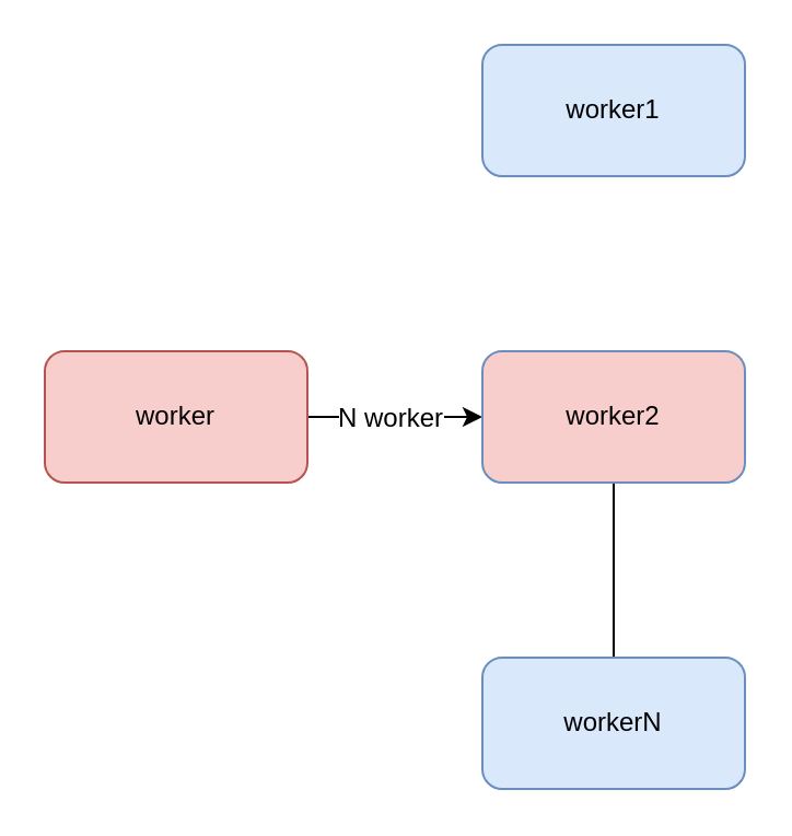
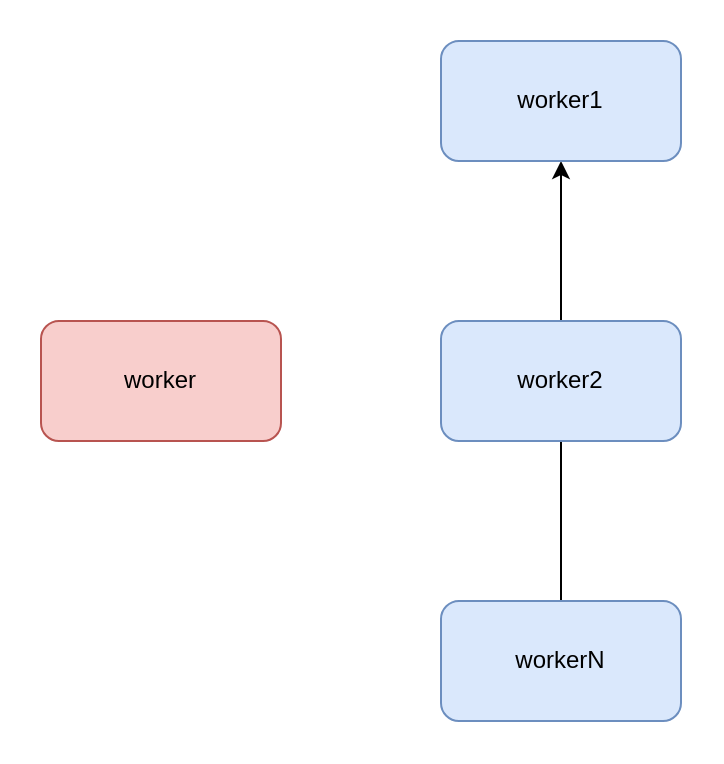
+ <mxCell id="5" value="" style="edgeStyle=orthogonalEdgeStyle;rounded=0;orthogonalLoop=1;jettySize=auto;html=1;" edge="1" parent="1" source="7" target="9"><mxGeometry relative="1" as="geometry" /></mxCell>
- <mxCell id="2" value="" style="edgeStyle=orthogonalEdgeStyle;rounded=0;orthogonalLoop=1;jettySize=auto;html=1;" edge="1" parent="1" source="4" target="7"><mxGeometry relative="1" as="geometry" /></mxCell>
- <mxCell id="3" value="N worker" style="text;html=1;resizable=0;points=[];align=center;verticalAlign=middle;labelBackgroundColor=#ffffff;" vertex="1" connectable="0" parent="2"><mxGeometry x="-0.086" relative="1" as="geometry"><mxPoint as="offset" /></mxGeometry></mxCell>
- <mxCell id="7" value="worker2" style="rounded=1;whiteSpace=wrap;html=1;fillColor=#f8cecc;strokeColor=#6c8ebf;" vertex="1" parent="1"><mxGeometry x="220" y="160" width="120" height="60" as="geometry" /></mxCell>
+ <mxCell id="7" value="worker2" style="rounded=1;whiteSpace=wrap;html=1;fillColor=#dae8fc;strokeColor=#6c8ebf;" vertex="1" parent="1"><mxGeometry x="220" y="160" width="120" height="60" as="geometry" /></mxCell>
